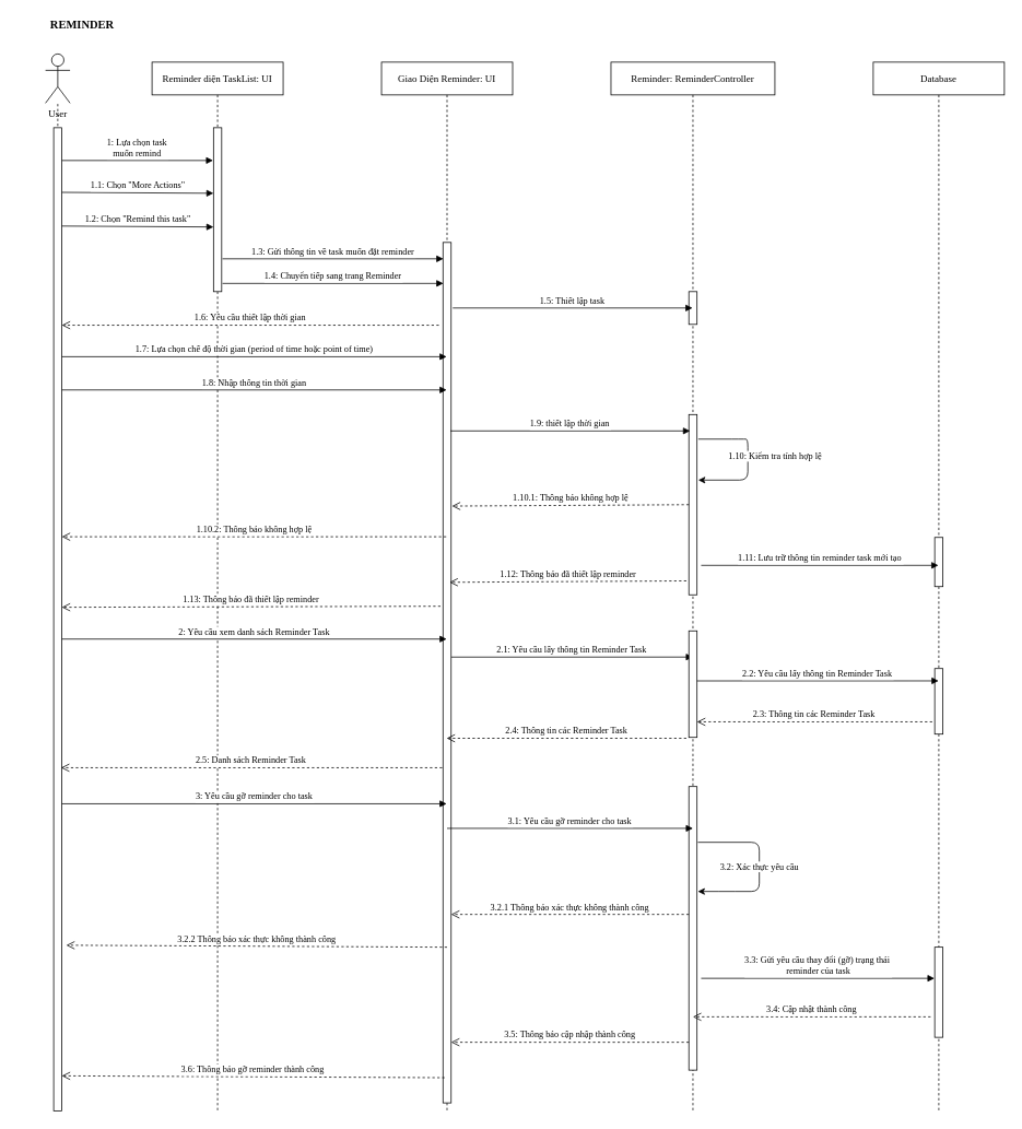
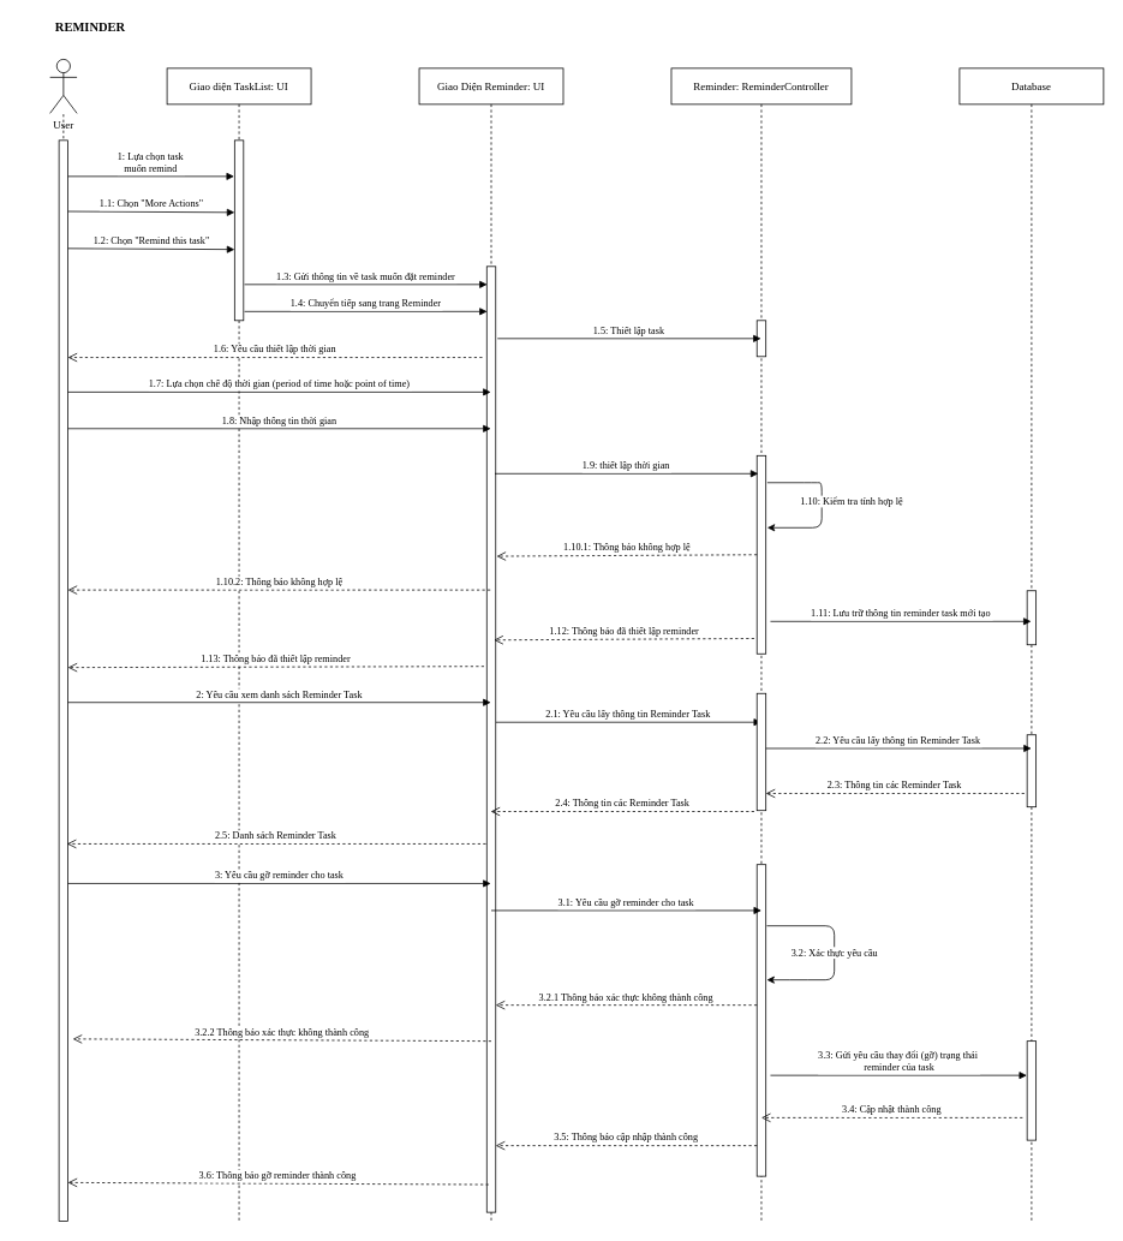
- <mxCell id="3" value="Reminder diện TaskList: UI" style="shape=umlLifeline;perimeter=lifelinePerimeter;container=1;collapsible=0;recursiveResize=0;rounded=0;shadow=0;strokeWidth=1;fontFamily=Verdana;" parent="1" vertex="1"><mxGeometry x="185" y="75" width="160" height="1280" as="geometry" /></mxCell>
+ <mxCell id="3" value="Giao diện TaskList: UI" style="shape=umlLifeline;perimeter=lifelinePerimeter;container=1;collapsible=0;recursiveResize=0;rounded=0;shadow=0;strokeWidth=1;fontFamily=Verdana;" parent="1" vertex="1"><mxGeometry x="185" y="75" width="160" height="1280" as="geometry" /></mxCell>
